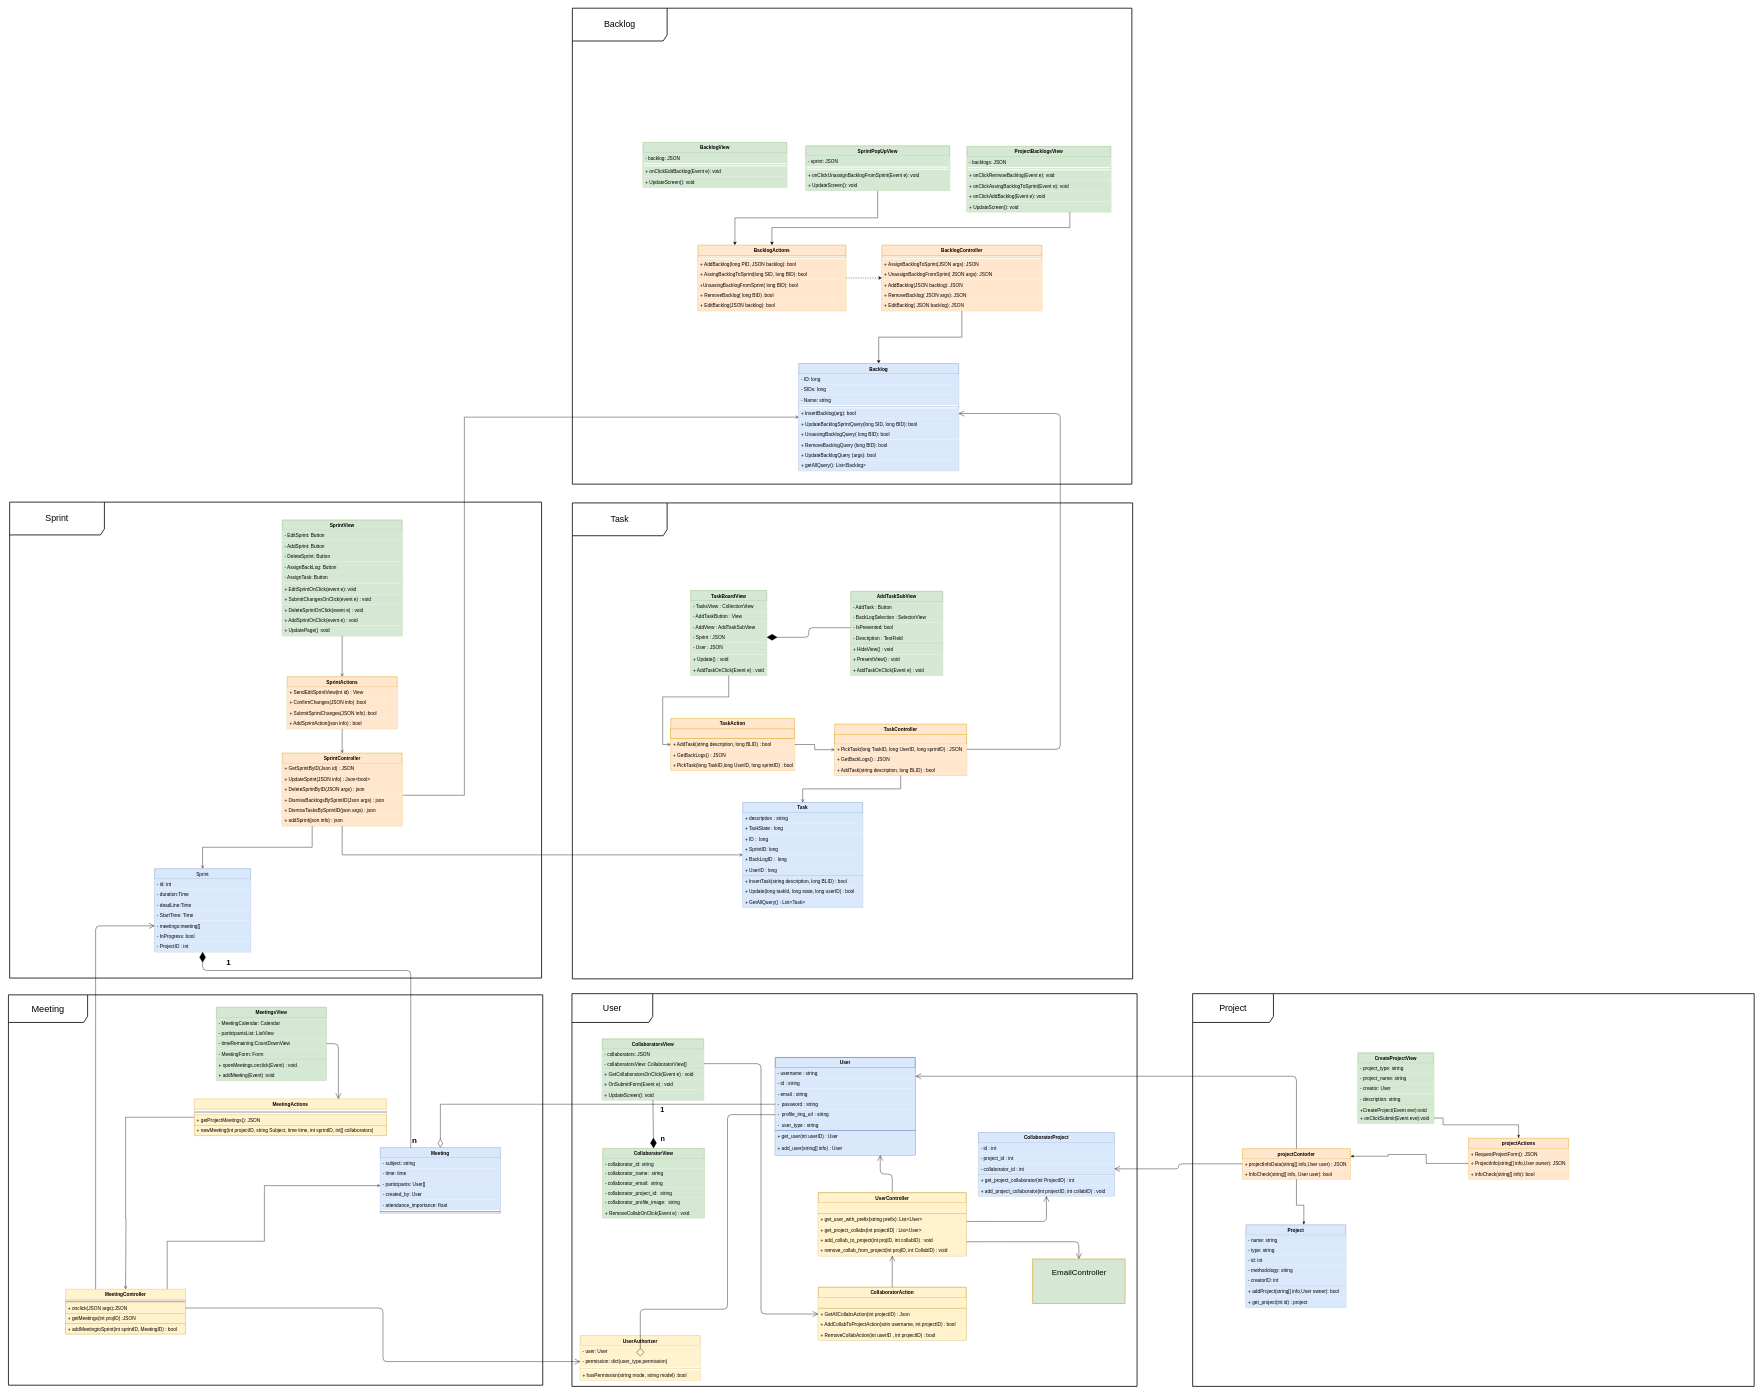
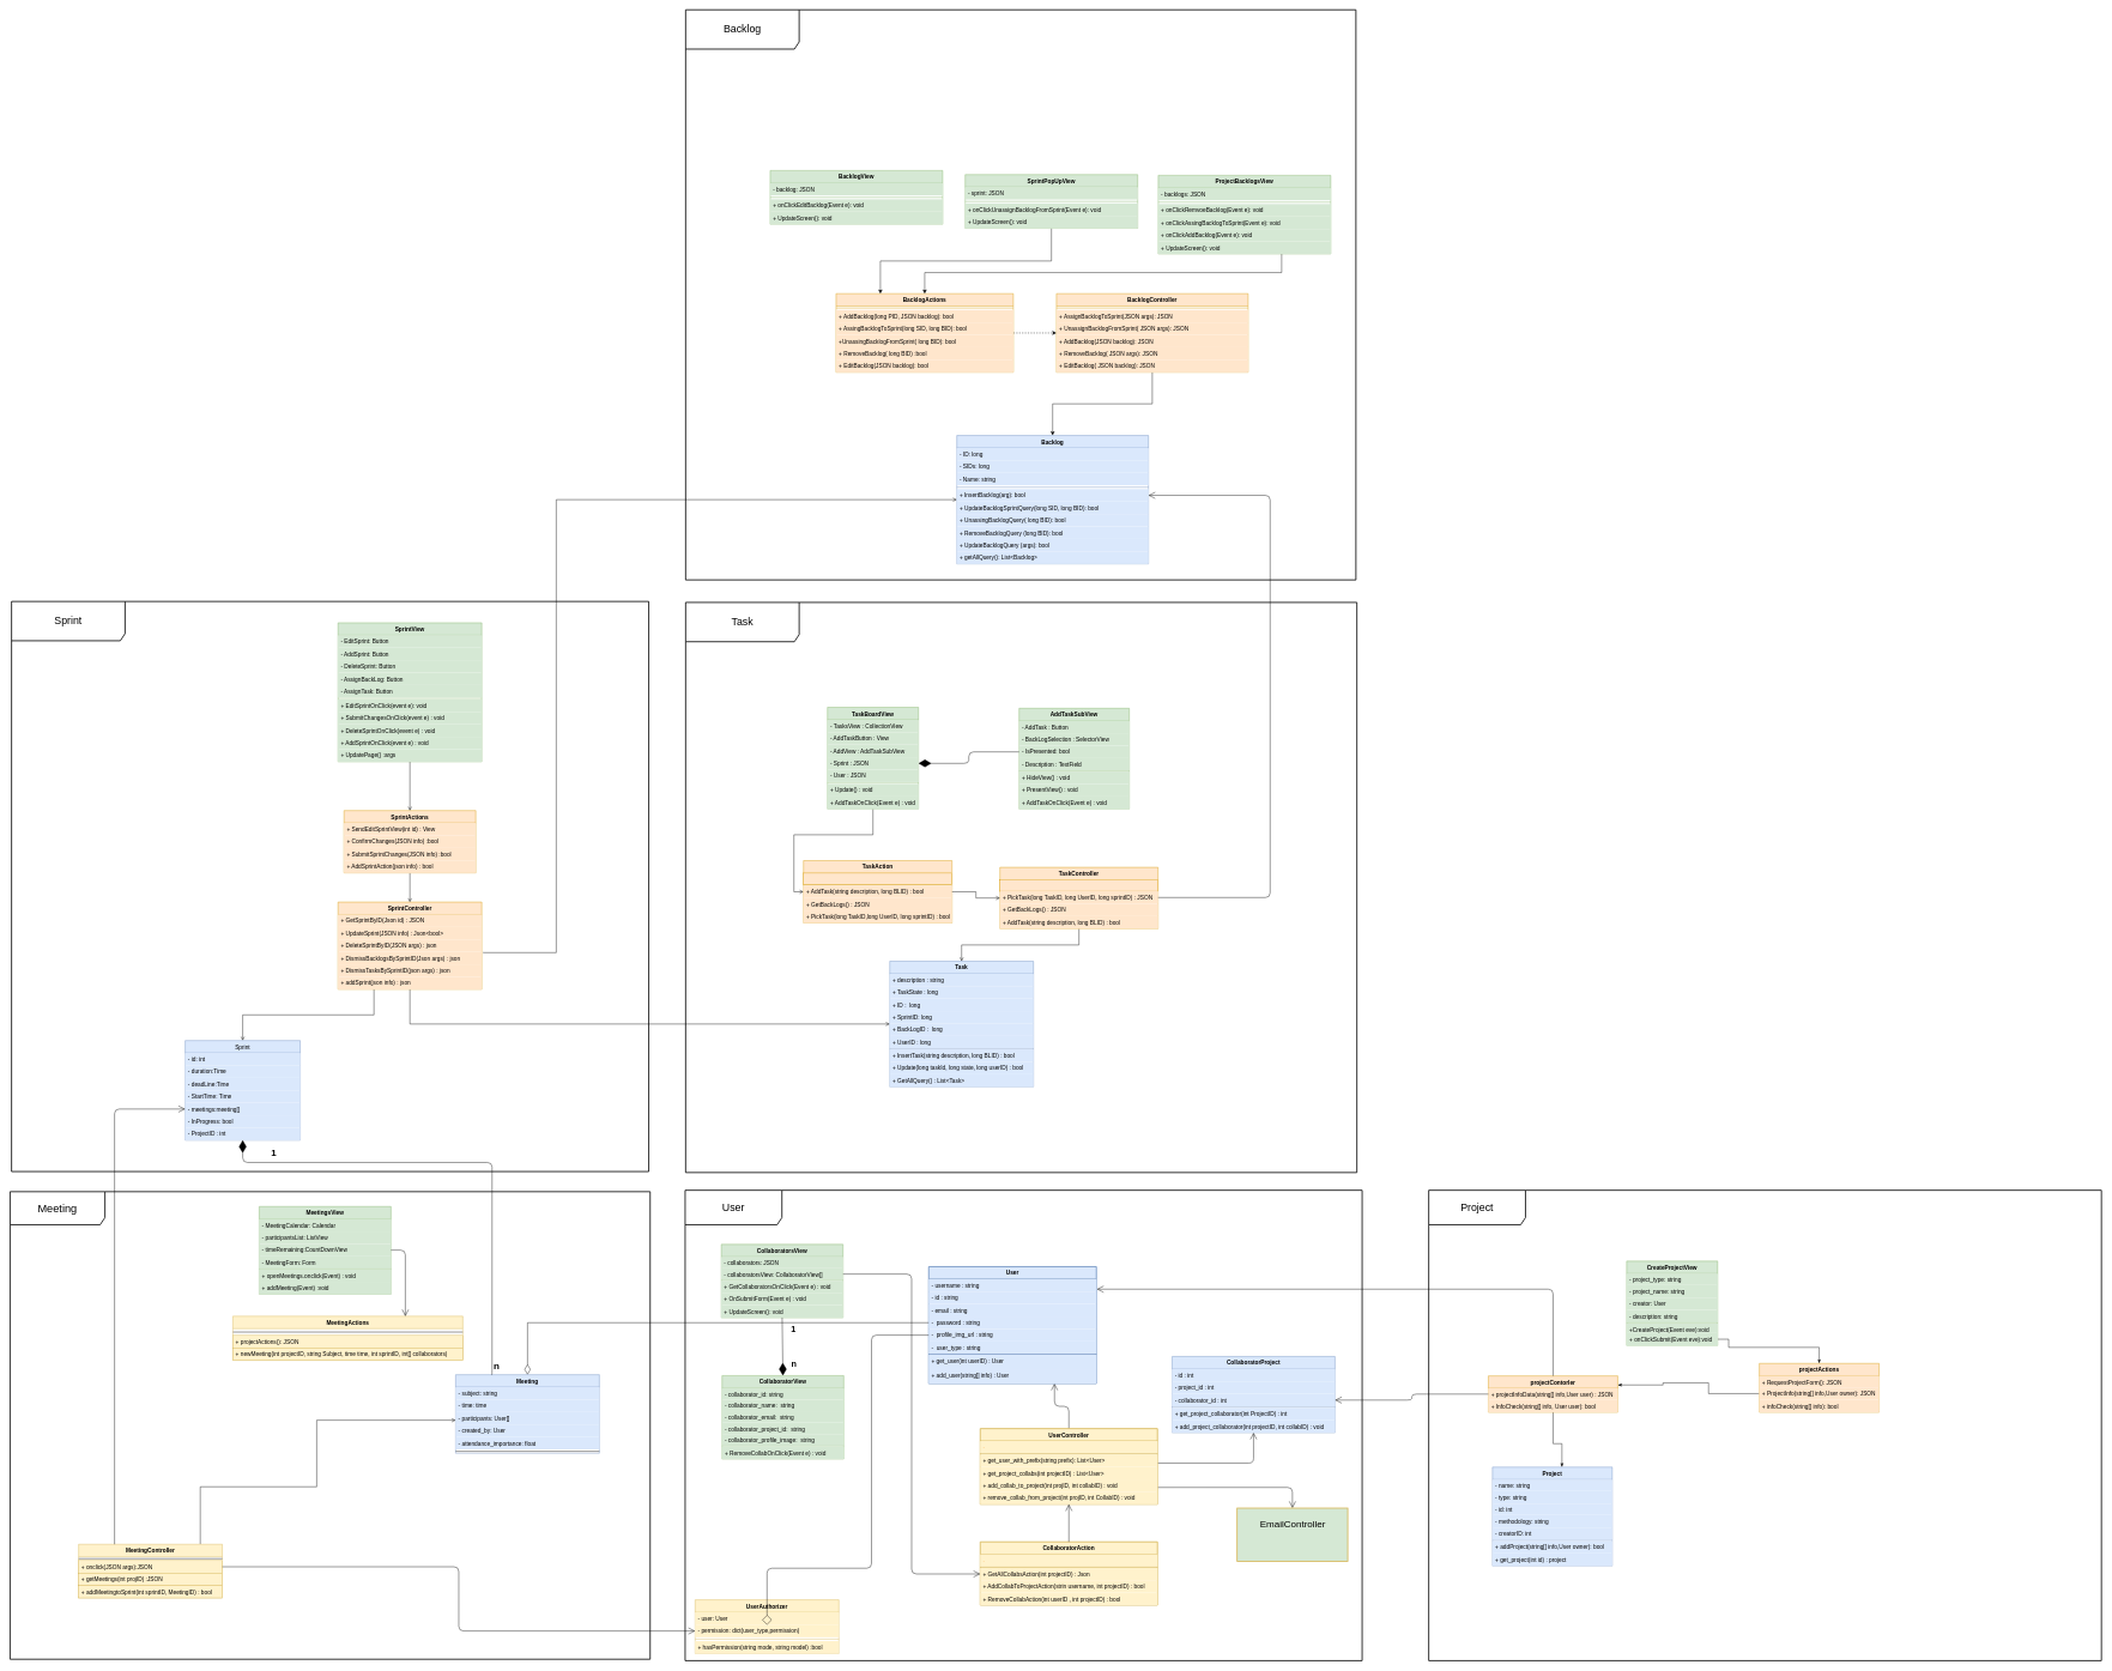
- <mxCell id="96" value="+ UpdatePage() :void" style="text;strokeColor=none;fillColor=#d5e8d4;align=left;verticalAlign=top;spacingLeft=4;spacingRight=4;overflow=hidden;rotatable=0;points=[[0,0.5],[1,0.5]];portConstraint=eastwest;" vertex="1" parent="85"><mxGeometry y="264" width="300" height="26" as="geometry" /></mxCell>
+ <mxCell id="96" value="+ UpdatePage() :args" style="text;strokeColor=none;fillColor=#d5e8d4;align=left;verticalAlign=top;spacingLeft=4;spacingRight=4;overflow=hidden;rotatable=0;points=[[0,0.5],[1,0.5]];portConstraint=eastwest;" vertex="1" parent="85"><mxGeometry y="264" width="300" height="26" as="geometry" /></mxCell>
- <mxCell id="45" value="+ getProjectMeetings(): JSON" style="text;strokeColor=#d6b656;fillColor=#fff2cc;align=left;verticalAlign=top;spacingLeft=4;spacingRight=4;overflow=hidden;rotatable=0;points=[[0,0.5],[1,0.5]];portConstraint=eastwest;" vertex="1" parent="43"><mxGeometry y="40" width="480" height="26" as="geometry" /></mxCell>
+ <mxCell id="45" value="+ projectActions(): JSON" style="text;strokeColor=#d6b656;fillColor=#fff2cc;align=left;verticalAlign=top;spacingLeft=4;spacingRight=4;overflow=hidden;rotatable=0;points=[[0,0.5],[1,0.5]];portConstraint=eastwest;" vertex="1" parent="43"><mxGeometry y="40" width="480" height="26" as="geometry" /></mxCell>
- <mxCell id="42" style="edgeStyle=orthogonalEdgeStyle;rounded=0;orthogonalLoop=1;jettySize=auto;html=1;entryX=0.5;entryY=0;entryDx=0;entryDy=0;endArrow=open;endFill=0;" edge="1" parent="1" source="43" target="37"><mxGeometry relative="1" as="geometry"><Array as="points"><mxPoint x="313" y="2793" /><mxPoint x="313" y="3046" /><mxPoint x="314" y="3046" /><mxPoint x="314" y="3223" /></Array></mxGeometry></mxCell>
